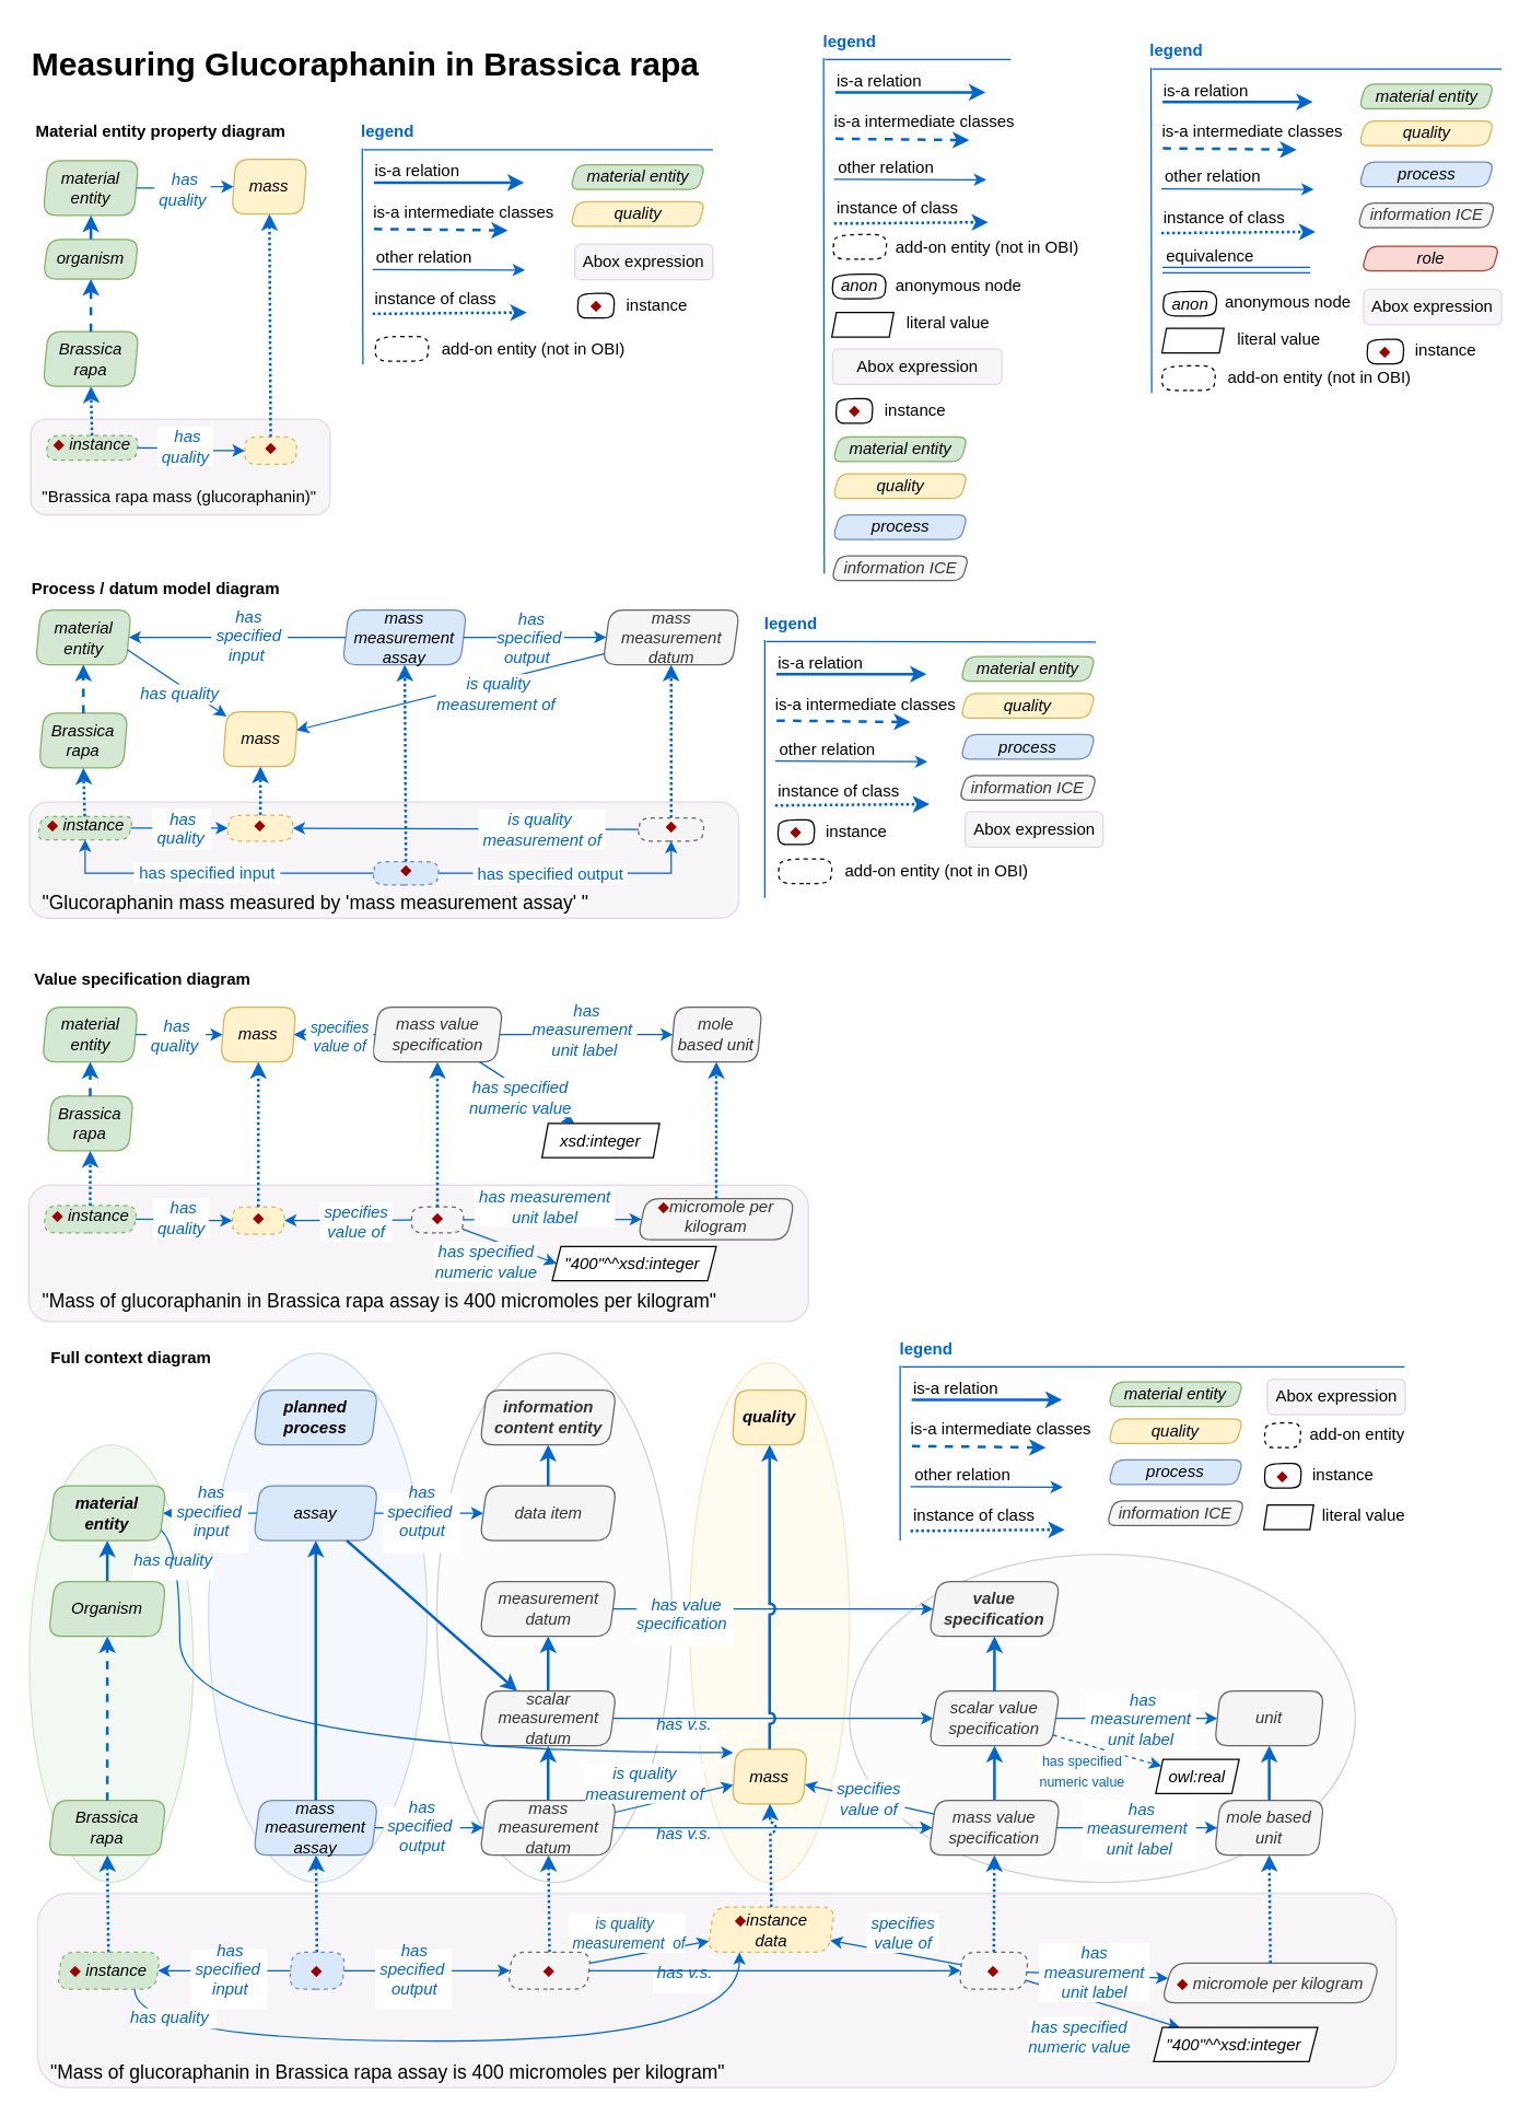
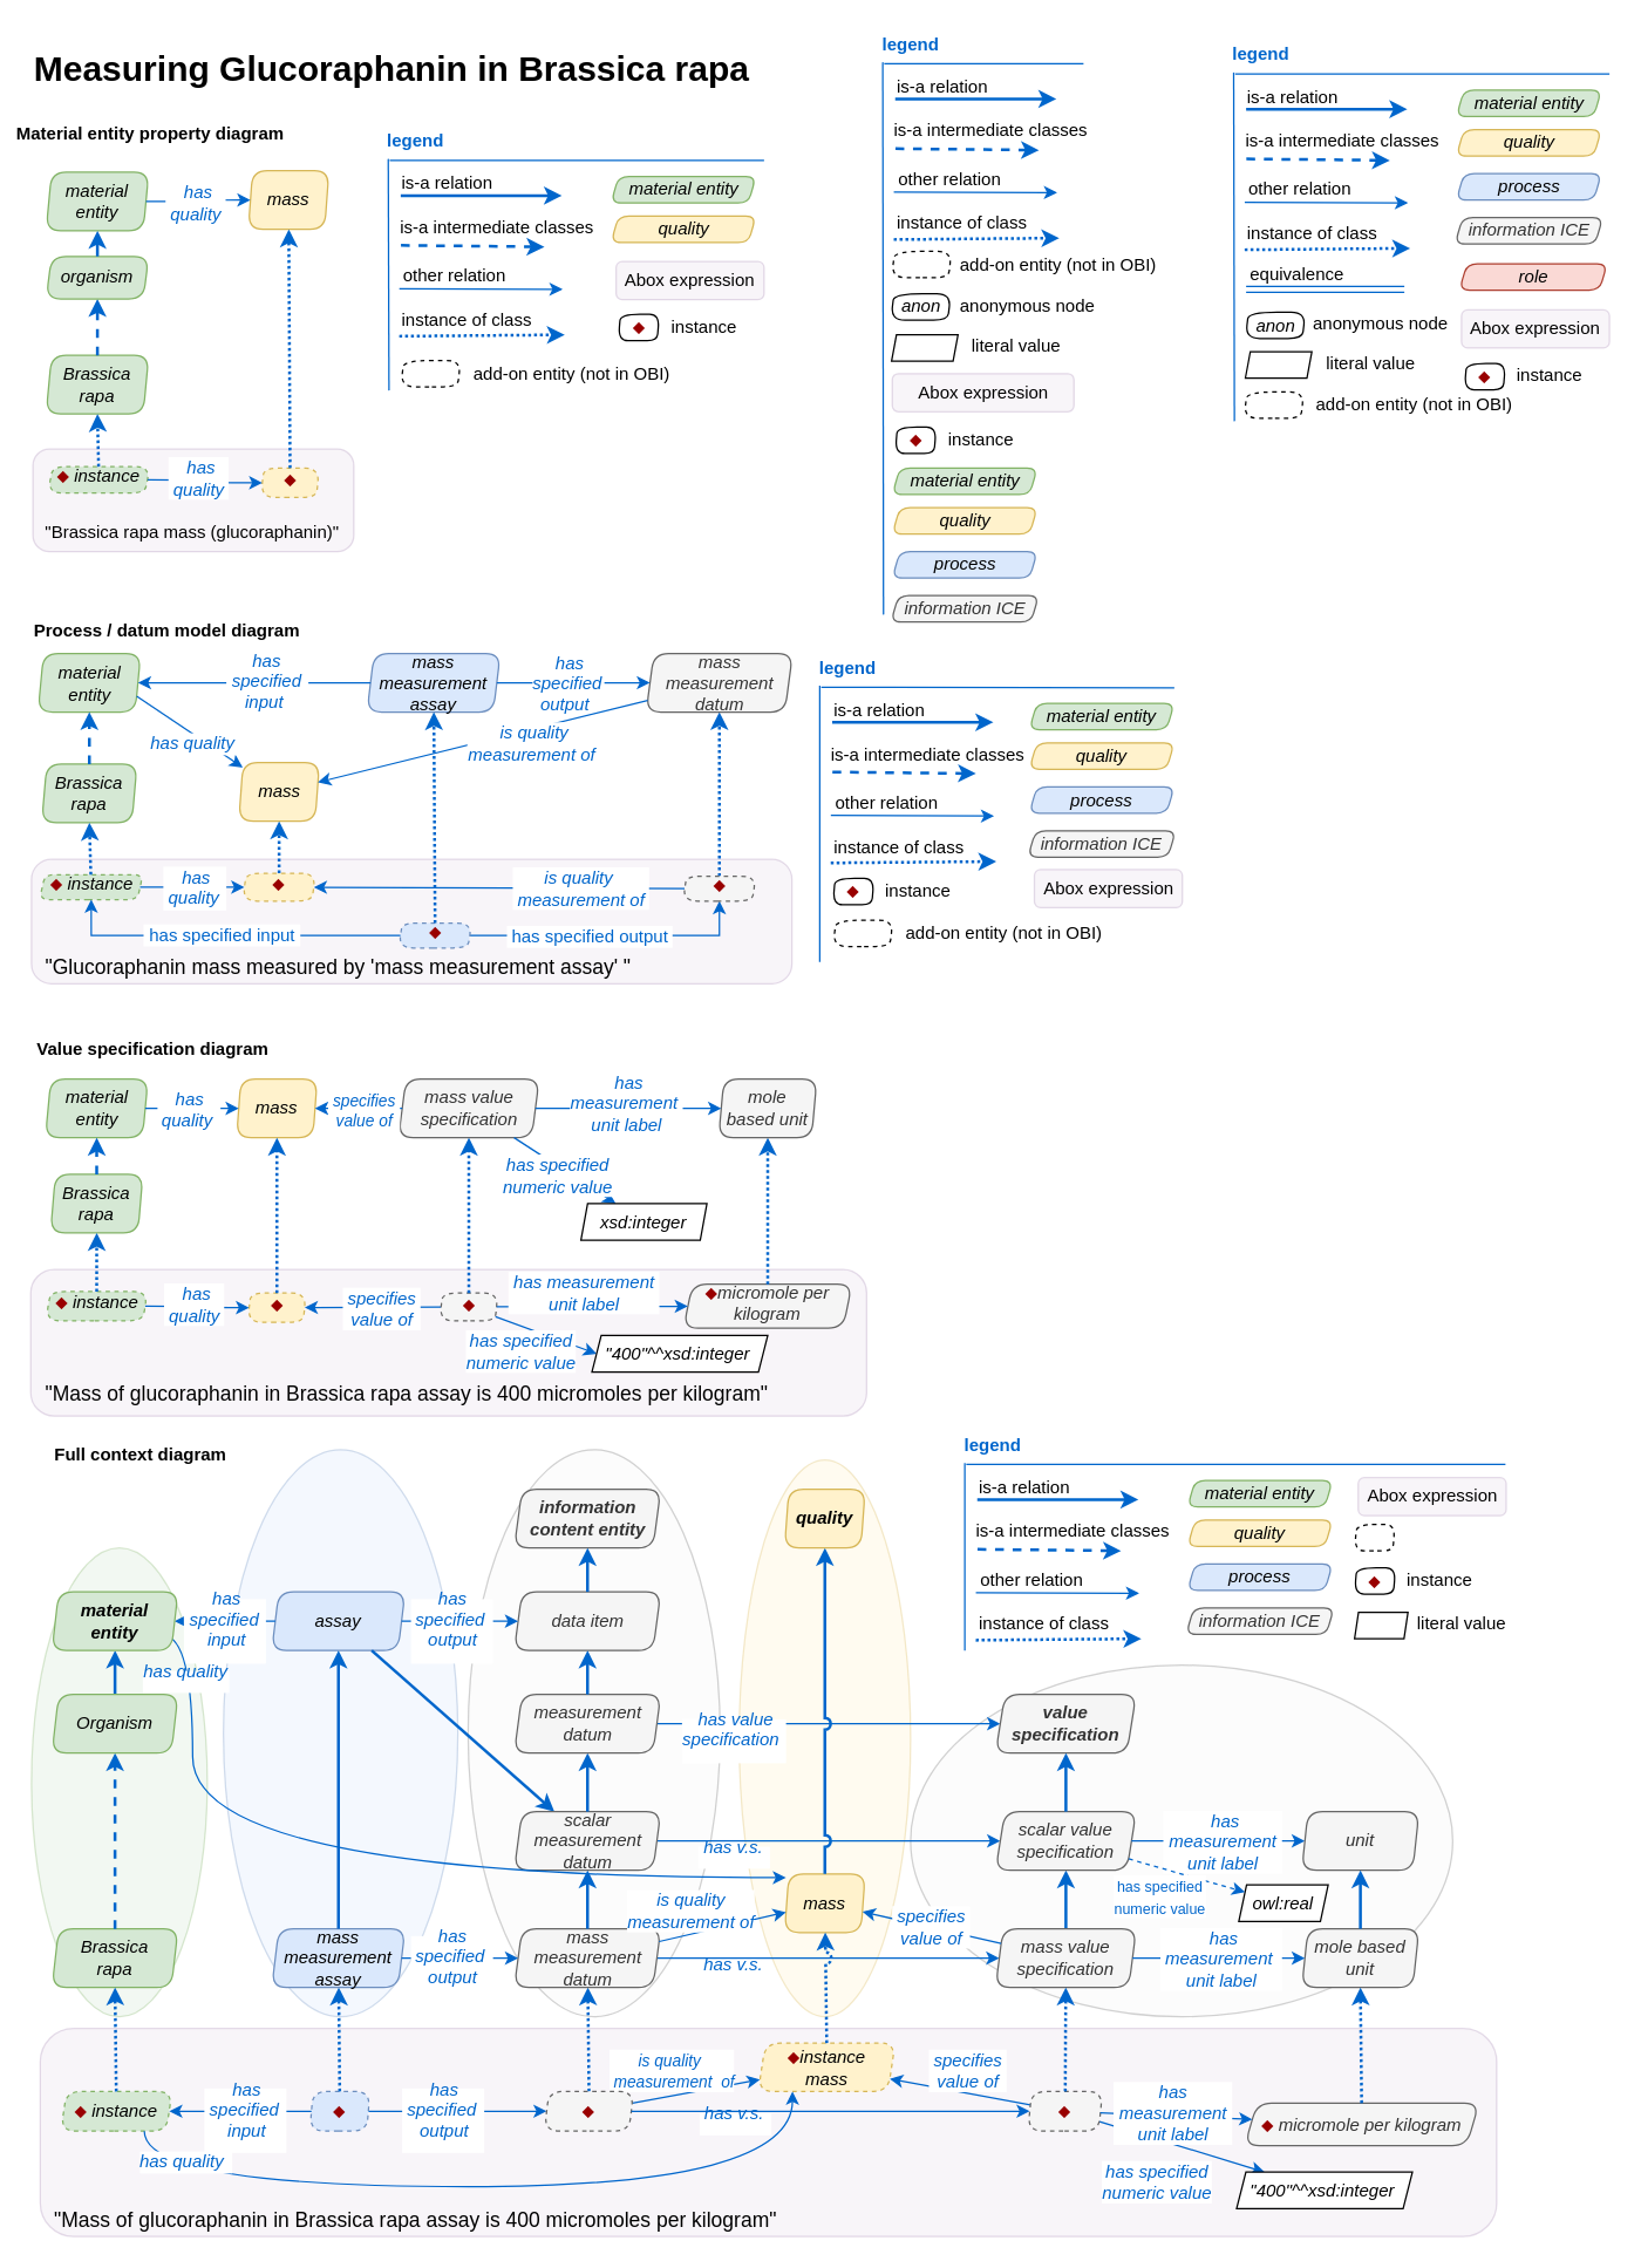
- <mxCell id="142" value="&lt;b&gt;Material entity property diagram&lt;/b&gt;" style="text;html=1;resizable=0;points=[];autosize=1;align=left;verticalAlign=top;spacingTop=-4;" parent="1" vertex="1"><mxGeometry x="24" y="85.5" width="200" height="20" as="geometry" /></mxCell>
+ <mxCell id="142" value="&lt;b&gt;Material entity property diagram&lt;/b&gt;" style="text;html=1;resizable=0;points=[];autosize=1;align=left;verticalAlign=top;spacingTop=-4;" parent="1" vertex="1"><mxGeometry x="9" y="80.5" width="200" height="20" as="geometry" /></mxCell>
- <mxCell id="60" value="&lt;i&gt;planned&lt;br&gt;process&lt;/i&gt;&lt;br&gt;" style="shape=parallelogram;perimeter=parallelogramPerimeter;whiteSpace=wrap;html=1;strokeColor=#6c8ebf;fontSize=12;align=center;size=0.053;fillColor=#dae8fc;rounded=1;comic=0;shadow=0;spacing=0;line-height:.8rem;fontStyle=1" parent="1" vertex="1"><mxGeometry x="185" y="1016" width="91" height="40" as="geometry" /></mxCell>
- <mxCell id="263" value="add-on entity" style="text;html=1;resizable=0;points=[];autosize=1;align=left;verticalAlign=top;spacingTop=-4;" parent="261" vertex="1"><mxGeometry x="31.987" width="80" height="20" as="geometry" /></mxCell>
+ <mxCell id="78" value="" style="edgeStyle=none;rounded=0;html=1;jettySize=auto;orthogonalLoop=1;strokeColor=#0066CC;strokeWidth=2;fontSize=12;fontColor=#0066CC;" parent="1" source="77" target="50" edge="1"><mxGeometry relative="1" as="geometry"><mxPoint x="410.5" y="1326" as="sourcePoint" /><mxPoint x="410.5" y="1276" as="targetPoint" /></mxGeometry></mxCell>
- <mxCell id="40" value="&lt;span&gt;&lt;font color=&quot;#990000&quot;&gt;⬥&lt;/font&gt;&lt;/span&gt;&lt;i&gt;&lt;font&gt;instance&lt;br&gt;data&lt;/font&gt;&lt;/i&gt;" style="shape=parallelogram;perimeter=parallelogramPerimeter;whiteSpace=wrap;html=1;strokeColor=#d6b656;fontSize=12;align=center;size=0.053;fillColor=#fff2cc;rounded=1;comic=0;shadow=0;spacing=0;line-height:.8rem;dashed=1;" parent="1" vertex="1"><mxGeometry x="517" y="1394" width="93.5" height="33" as="geometry" /></mxCell>
+ <mxCell id="40" value="&lt;span&gt;&lt;font color=&quot;#990000&quot;&gt;⬥&lt;/font&gt;&lt;/span&gt;&lt;i&gt;&lt;font&gt;instance&lt;br&gt;mass&lt;/font&gt;&lt;/i&gt;" style="shape=parallelogram;perimeter=parallelogramPerimeter;whiteSpace=wrap;html=1;strokeColor=#d6b656;fontSize=12;align=center;size=0.053;fillColor=#fff2cc;rounded=1;comic=0;shadow=0;spacing=0;line-height:.8rem;dashed=1;" parent="1" vertex="1"><mxGeometry x="517" y="1394" width="93.5" height="33" as="geometry" /></mxCell>
